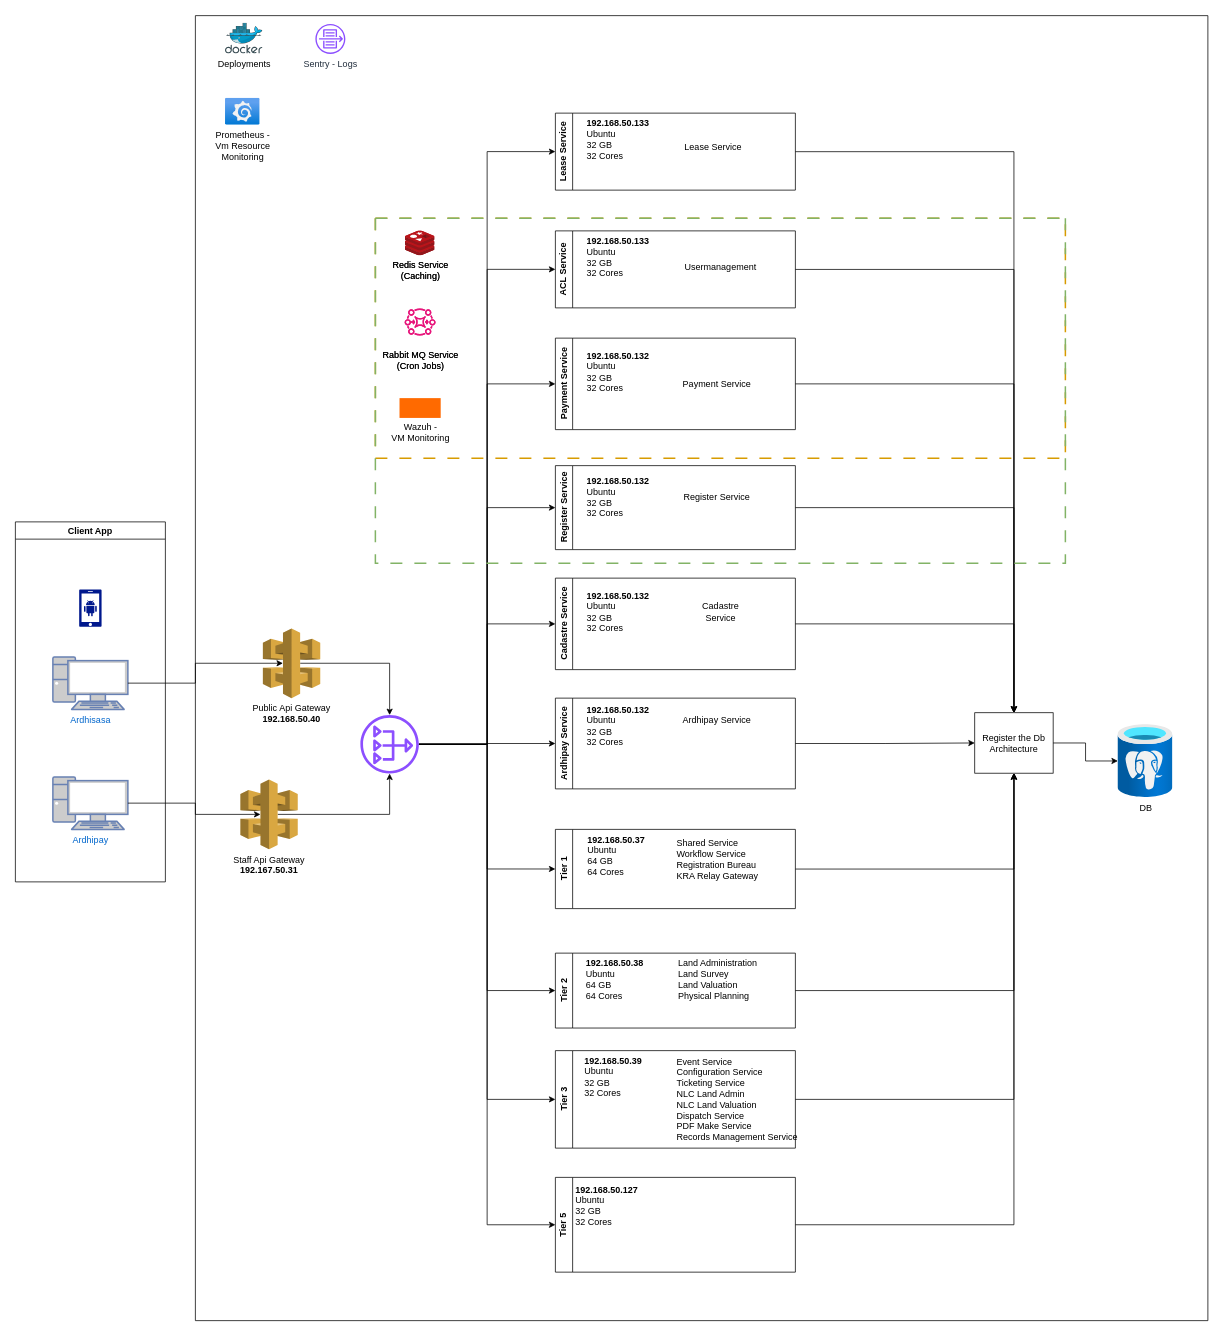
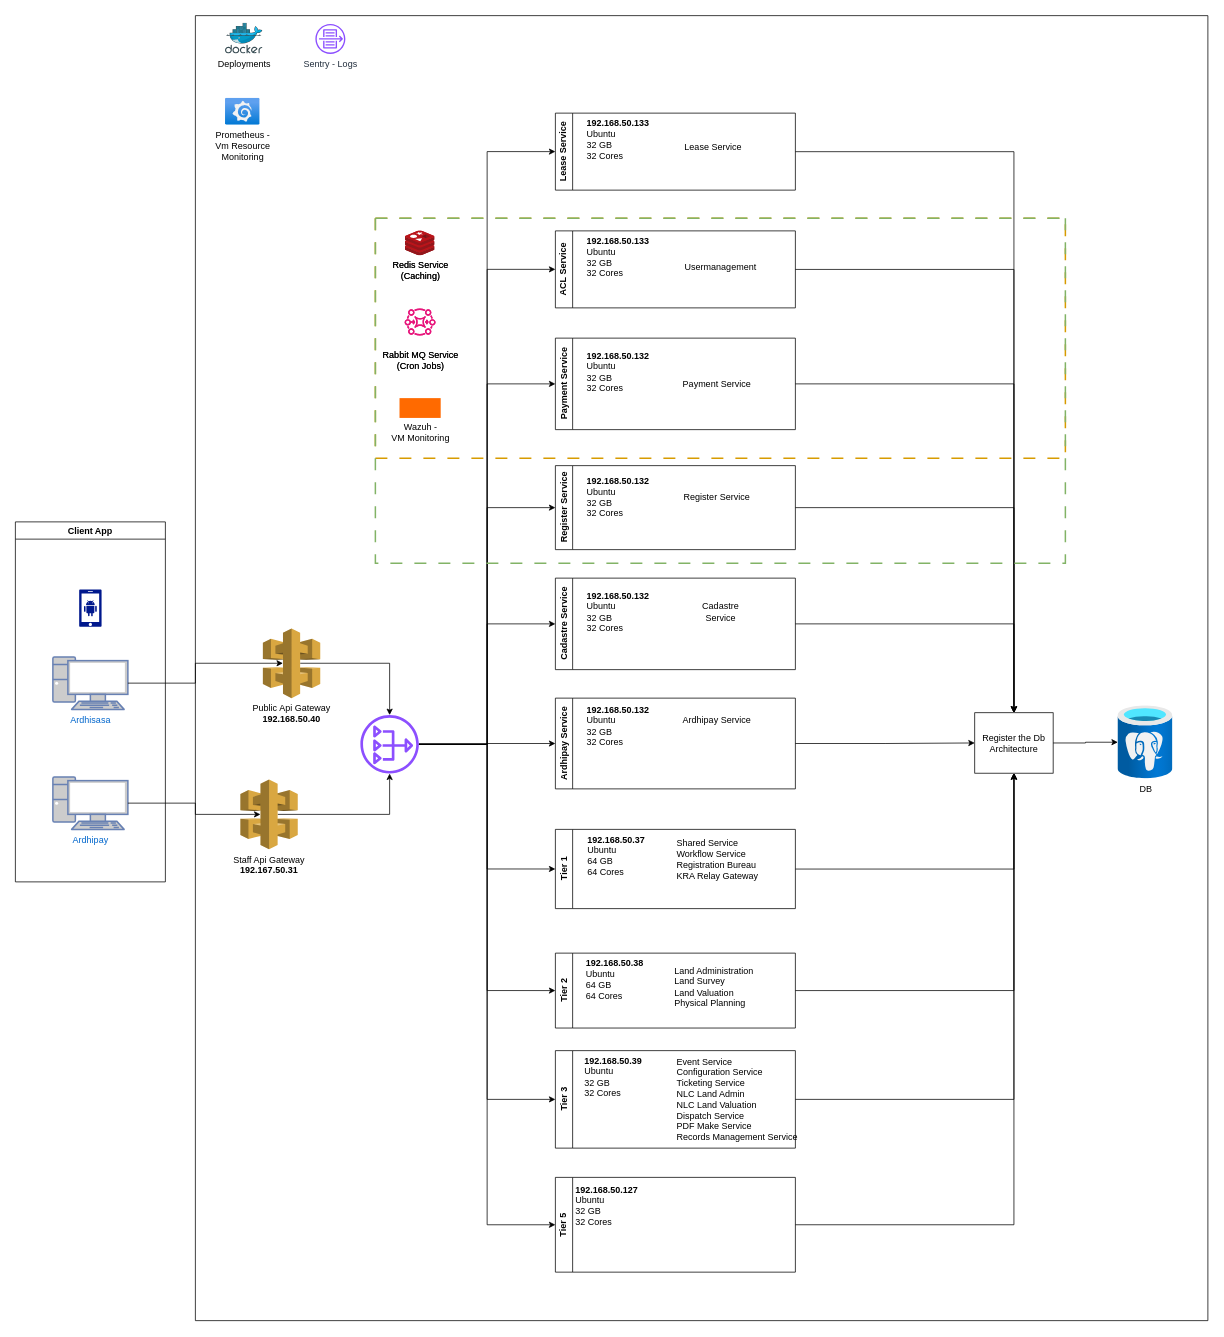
- <mxCell id="54" value="DB" style="image;aspect=fixed;html=1;points=[];align=center;fontSize=12;image=img/lib/azure2/databases/Azure_Database_PostgreSQL_Server.svg;" parent="2" vertex="1"><mxGeometry x="1229.998" y="944.997" width="73.18" height="97.574" as="geometry" /></mxCell>
+ <mxCell id="54" value="DB" style="image;aspect=fixed;html=1;points=[];align=center;fontSize=12;image=img/lib/azure2/databases/Azure_Database_PostgreSQL_Server.svg;" parent="2" vertex="1"><mxGeometry x="1229.998" y="919.997" width="73.18" height="97.574" as="geometry" /></mxCell>
- <mxCell id="26" value="Land Administration&lt;br&gt;Land Survey&lt;br&gt;Land Valuation&lt;br&gt;Physical Planning" style="text;html=1;align=left;verticalAlign=middle;resizable=0;points=[];autosize=1;strokeColor=none;fillColor=none;" parent="24" vertex="1"><mxGeometry x="161.543" width="130" height="70" as="geometry" /></mxCell>
+ <mxCell id="26" value="Land Administration&lt;br&gt;Land Survey&lt;br&gt;Land Valuation&lt;br&gt;Physical Planning" style="text;html=1;align=left;verticalAlign=middle;resizable=0;points=[];autosize=1;strokeColor=none;fillColor=none;" parent="24" vertex="1"><mxGeometry x="156.543" y="10" width="130" height="70" as="geometry" /></mxCell>
